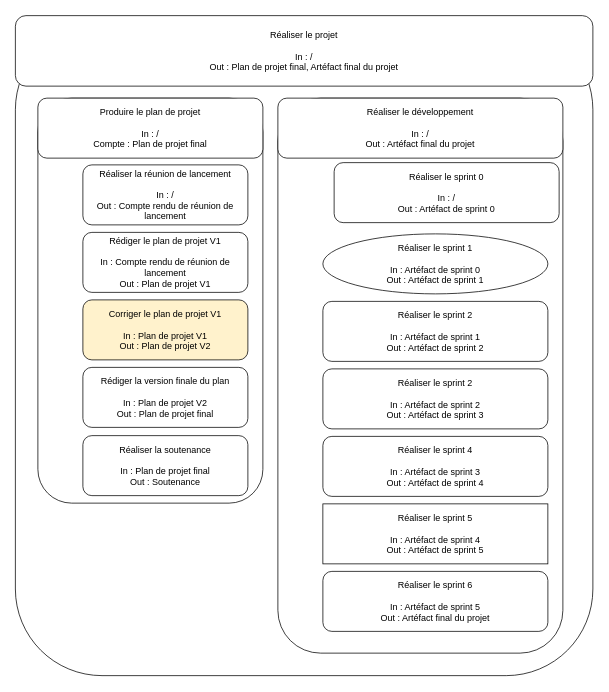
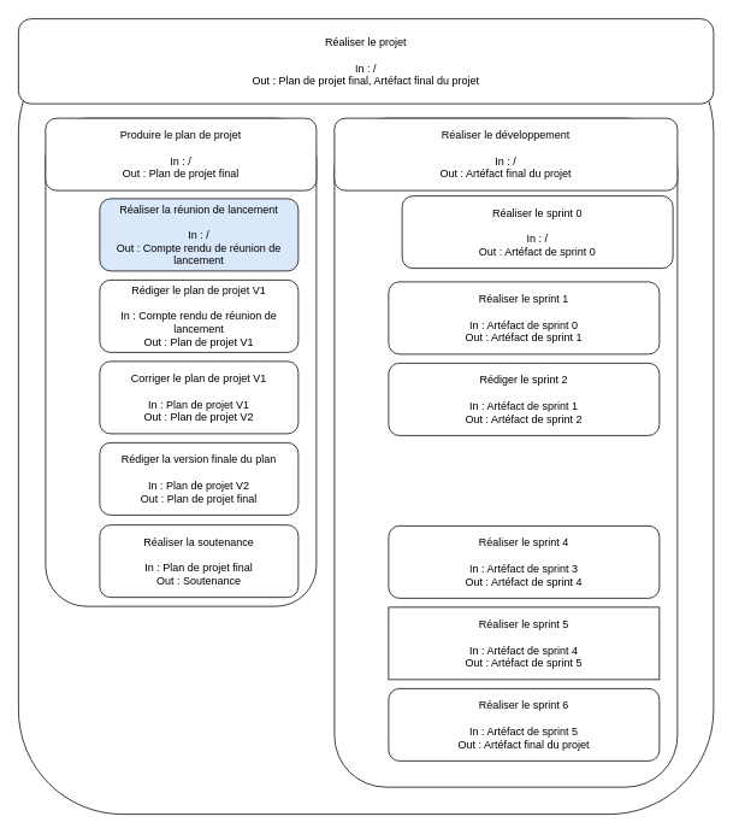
- <mxCell id="5" value="Produire le plan de projet&lt;br&gt;&lt;br&gt;In : /&lt;br&gt;Compte : Plan de projet final" style="rounded=1;whiteSpace=wrap;html=1;" vertex="1" parent="1"><mxGeometry x="50" y="130" width="300" height="80" as="geometry" /></mxCell>
+ <mxCell id="5" value="Produire le plan de projet&lt;br&gt;&lt;br&gt;In : /&lt;br&gt;Out : Plan de projet final" style="rounded=1;whiteSpace=wrap;html=1;" vertex="1" parent="1"><mxGeometry x="50" y="130" width="300" height="80" as="geometry" /></mxCell>
- <mxCell id="6" value="Réaliser la réunion de lancement&lt;br&gt;&lt;br&gt;In : /&lt;br&gt;Out : Compte rendu de réunion de lancement" style="rounded=1;whiteSpace=wrap;html=1;" vertex="1" parent="1"><mxGeometry x="110" y="219" width="220" height="80" as="geometry" /></mxCell>
+ <mxCell id="6" value="Réaliser la réunion de lancement&lt;br&gt;&lt;br&gt;In : /&lt;br&gt;Out : Compte rendu de réunion de lancement" style="rounded=1;whiteSpace=wrap;html=1;fillColor=#dae8fc;" vertex="1" parent="1"><mxGeometry x="110" y="219" width="220" height="80" as="geometry" /></mxCell>
- <mxCell id="11" value="Réaliser le sprint 1&lt;br&gt;&lt;br&gt;In : Artéfact de sprint 0&lt;br&gt;Out : Artéfact de sprint 1" style="ellipse;whiteSpace=wrap;html=1;" vertex="1" parent="1"><mxGeometry x="430" y="311" width="300" height="80" as="geometry" /></mxCell>
+ <mxCell id="11" value="Réaliser le sprint 1&lt;br&gt;&lt;br&gt;In : Artéfact de sprint 0&lt;br&gt;Out : Artéfact de sprint 1" style="rounded=1;whiteSpace=wrap;html=1;" vertex="1" parent="1"><mxGeometry x="430" y="311" width="300" height="80" as="geometry" /></mxCell>
- <mxCell id="19" value="Corriger le plan de projet V1&lt;br&gt;&lt;br&gt;In : Plan de projet V1&lt;br&gt;Out : Plan de projet V2" style="rounded=1;whiteSpace=wrap;html=1;fillColor=#fff2cc;" vertex="1" parent="1"><mxGeometry x="110" y="399" width="220" height="80" as="geometry" /></mxCell>
+ <mxCell id="19" value="Corriger le plan de projet V1&lt;br&gt;&lt;br&gt;In : Plan de projet V1&lt;br&gt;Out : Plan de projet V2" style="rounded=1;whiteSpace=wrap;html=1;" vertex="1" parent="1"><mxGeometry x="110" y="399" width="220" height="80" as="geometry" /></mxCell>
- <mxCell id="12" value="Réaliser le sprint 2&lt;br&gt;&lt;br&gt;In : Artéfact de sprint 1&lt;br&gt;Out : Artéfact de sprint 2" style="rounded=1;whiteSpace=wrap;html=1;" vertex="1" parent="1"><mxGeometry x="430" y="401" width="300" height="80" as="geometry" /></mxCell>
+ <mxCell id="12" value="Rédiger le sprint 2&lt;br&gt;&lt;br&gt;In : Artéfact de sprint 1&lt;br&gt;Out : Artéfact de sprint 2" style="rounded=1;whiteSpace=wrap;html=1;" vertex="1" parent="1"><mxGeometry x="430" y="401" width="300" height="80" as="geometry" /></mxCell>
- <mxCell id="13" value="Réaliser le sprint 2&lt;br&gt;&lt;br&gt;In : Artéfact de sprint 2&lt;br&gt;Out : Artéfact de sprint 3" style="rounded=1;whiteSpace=wrap;html=1;" vertex="1" parent="1"><mxGeometry x="430" y="491" width="300" height="80" as="geometry" /></mxCell>
